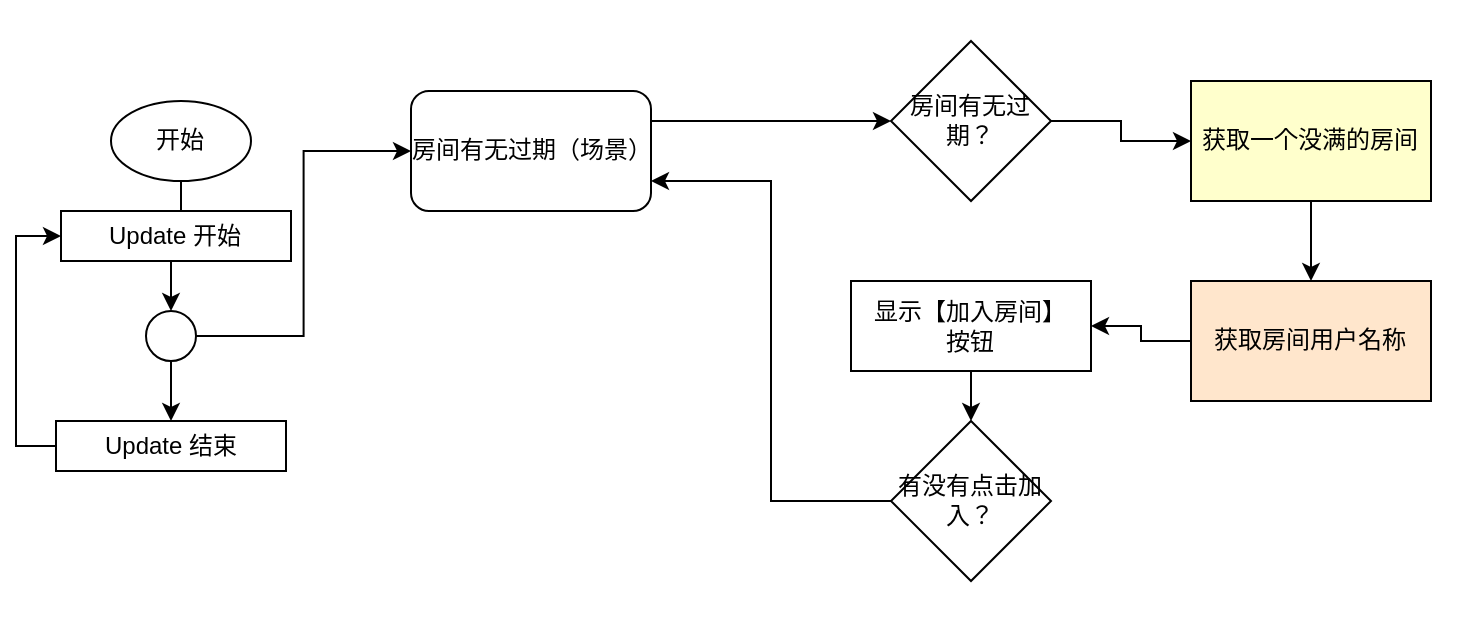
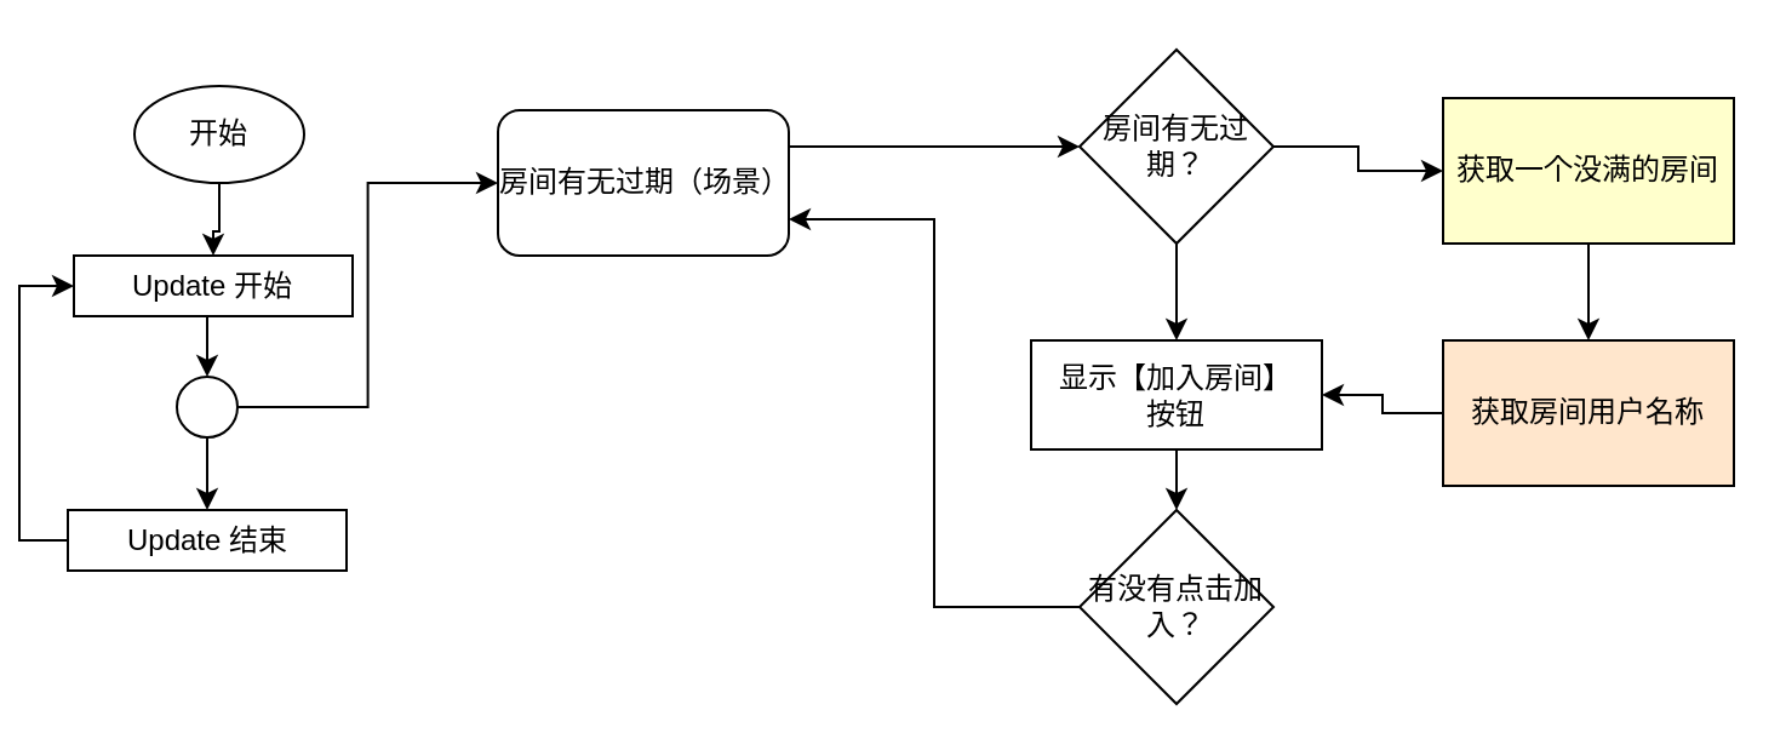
- <mxCell id="3" value="开始" style="ellipse;whiteSpace=wrap;html=1;" vertex="1" parent="1"><mxGeometry x="48" y="50" width="70" height="40" as="geometry" /></mxCell>
+ <mxCell id="3" value="开始" style="ellipse;whiteSpace=wrap;html=1;" vertex="1" parent="1"><mxGeometry x="48" y="35" width="70" height="40" as="geometry" /></mxCell>
+ <mxCell id="14" style="edgeStyle=orthogonalEdgeStyle;rounded=0;orthogonalLoop=1;jettySize=auto;html=1;exitX=0.5;exitY=1;exitDx=0;exitDy=0;entryX=0.5;entryY=0;entryDx=0;entryDy=0;" edge="1" parent="1" source="15" target="19"><mxGeometry relative="1" as="geometry" /></mxCell>
